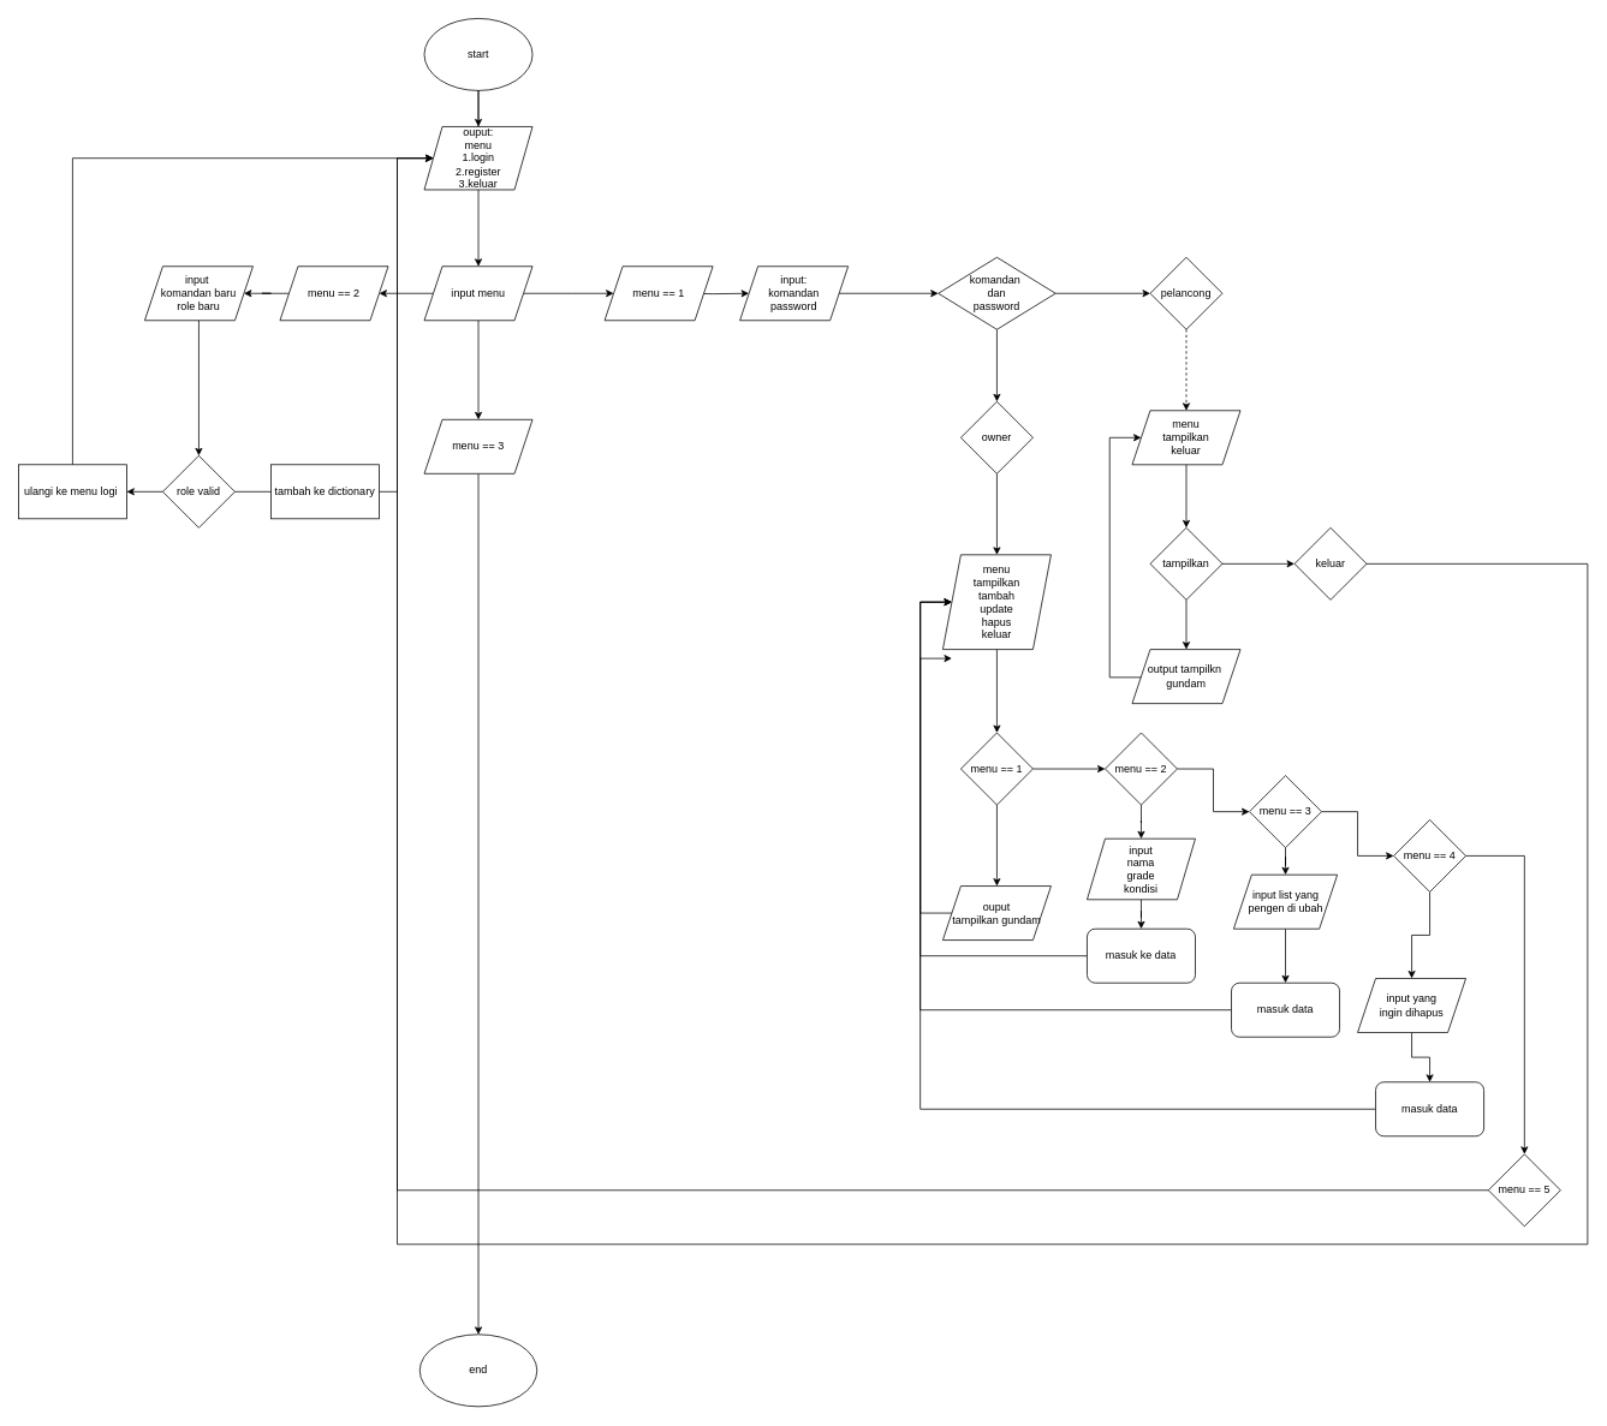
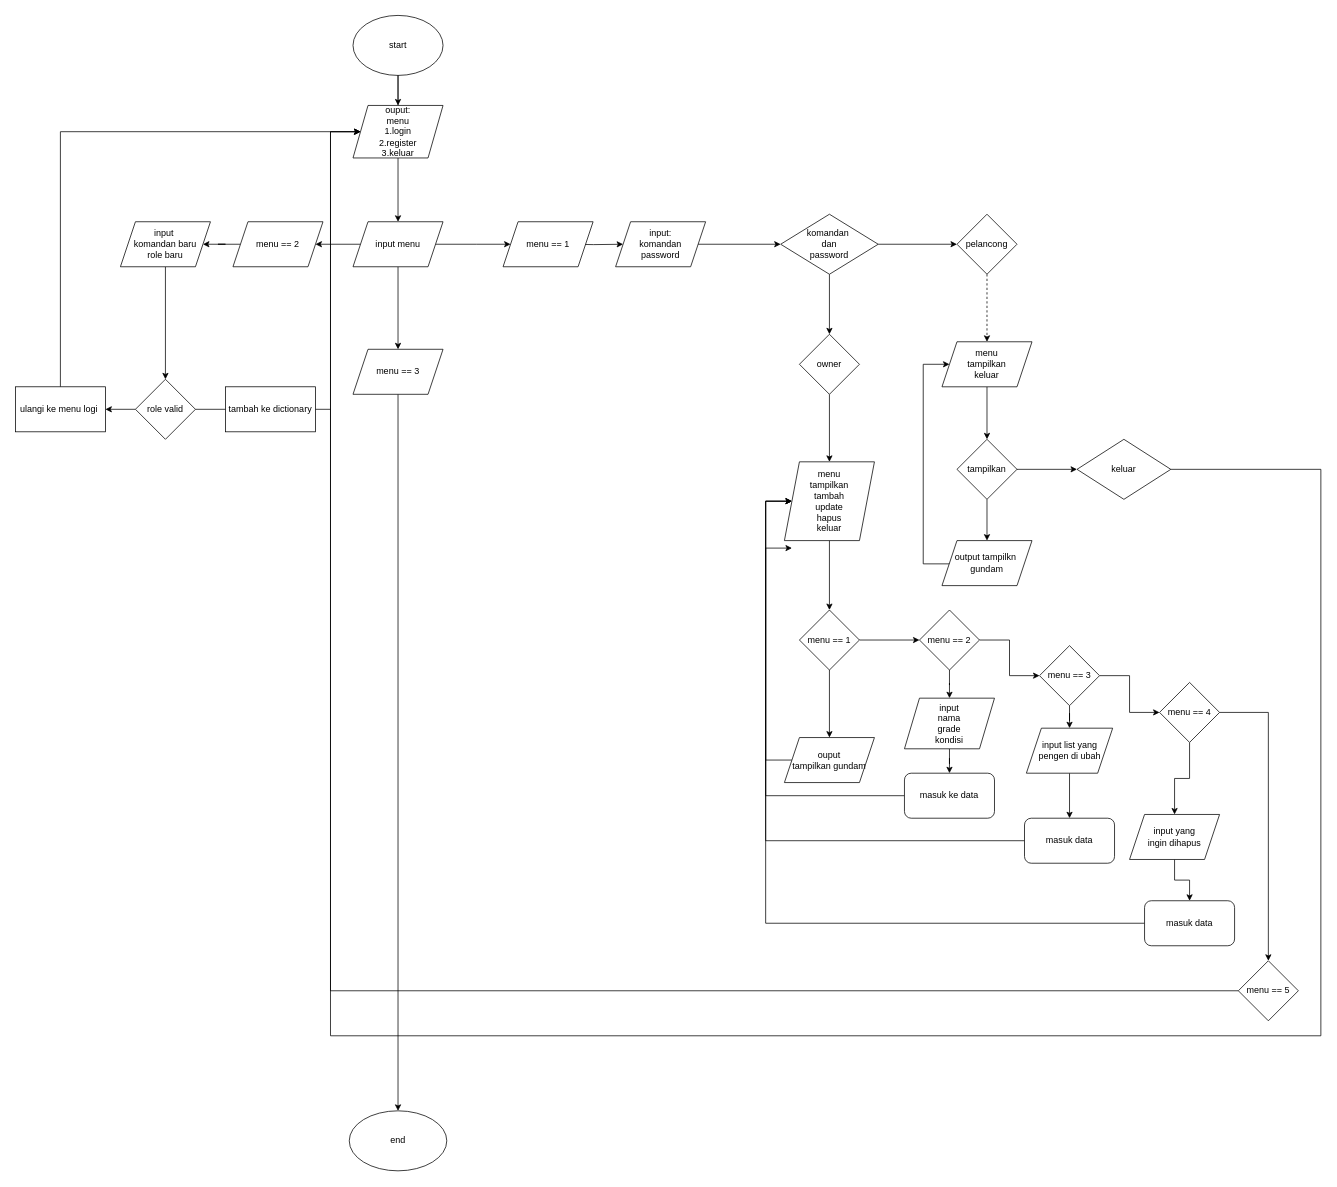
- <mxCell id="62" value="keluar" style="rhombus;whiteSpace=wrap;html=1;" parent="1" vertex="1"><mxGeometry x="1435" y="585" width="80" height="80" as="geometry" /></mxCell>
+ <mxCell id="62" value="keluar" style="rhombus;whiteSpace=wrap;html=1;" parent="1" vertex="1"><mxGeometry x="1435" y="585" width="125" height="80" as="geometry" /></mxCell>
